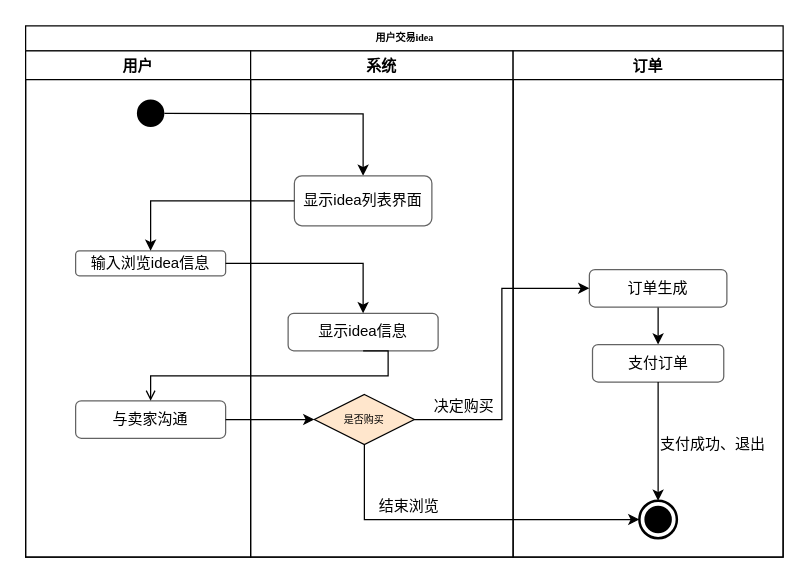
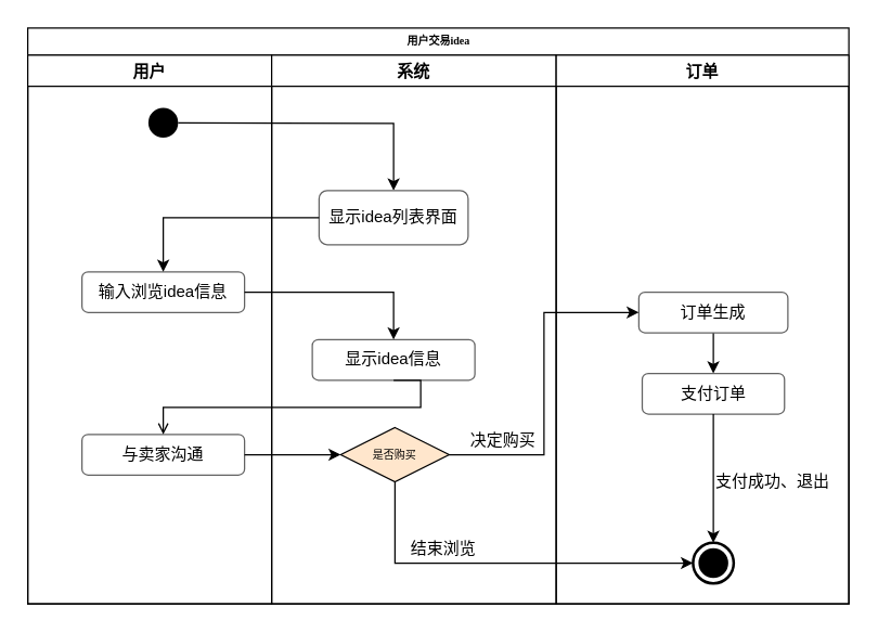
- <mxCell id="4" value="输入浏览idea信息" style="shape=rect;html=1;rounded=1;whiteSpace=wrap;align=center;strokeColor=#636363;" parent="3" vertex="1"><mxGeometry x="40" y="160" width="120" height="20" as="geometry" /></mxCell>
+ <mxCell id="4" value="输入浏览idea信息" style="shape=rect;html=1;rounded=1;whiteSpace=wrap;align=center;strokeColor=#636363;" parent="3" vertex="1"><mxGeometry x="40" y="160" width="120" height="30" as="geometry" /></mxCell>
